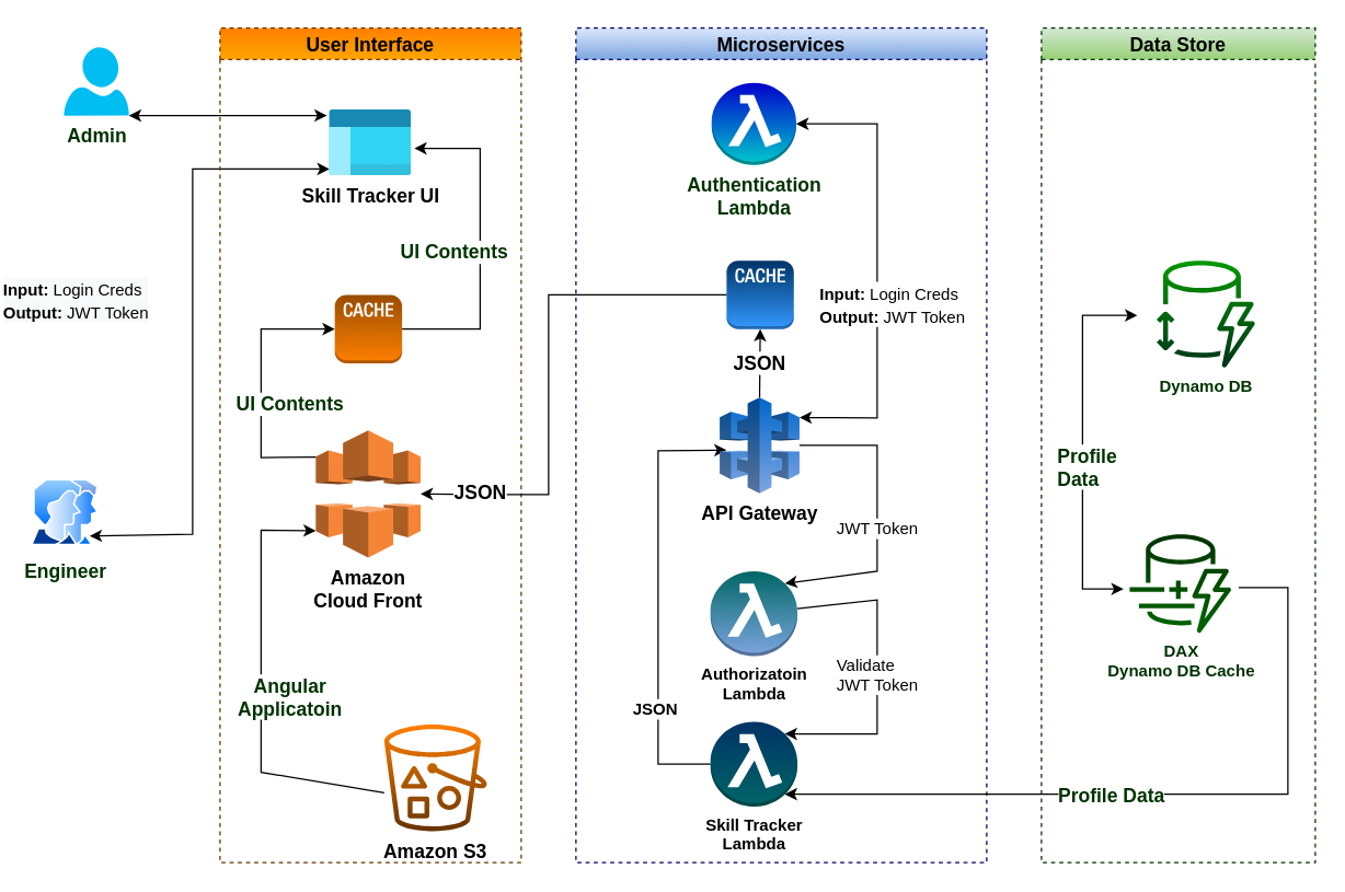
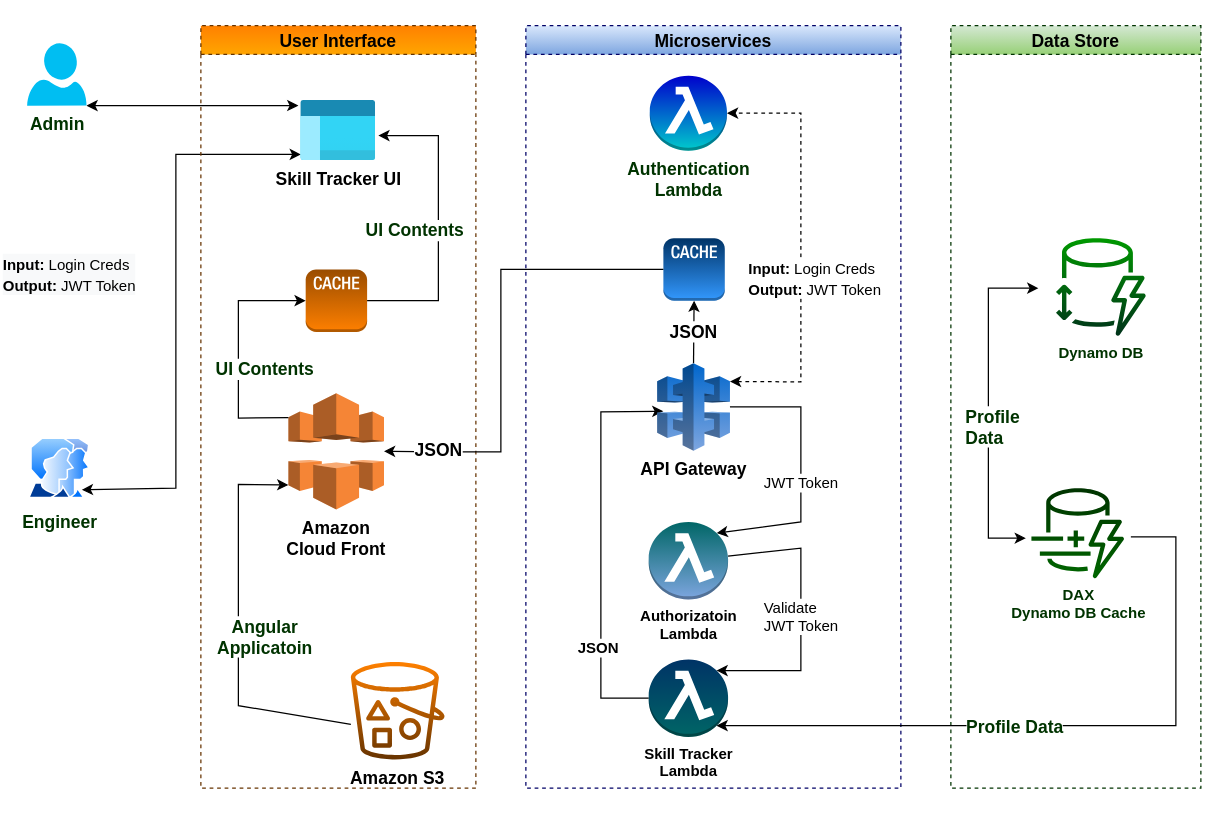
- <mxCell id="37" value="&lt;b&gt;Admin&lt;/b&gt;" style="verticalLabelPosition=bottom;html=1;verticalAlign=top;align=center;strokeColor=none;fillColor=#00BEF2;shape=mxgraph.azure.user;dashed=1;fontSize=14;fontColor=#003300;" vertex="1" parent="1"><mxGeometry x="45" y="34" width="47.5" height="50" as="geometry" /></mxCell>
+ <mxCell id="37" value="&lt;b&gt;Admin&lt;/b&gt;" style="verticalLabelPosition=bottom;html=1;verticalAlign=top;align=center;strokeColor=none;fillColor=#00BEF2;shape=mxgraph.azure.user;dashed=1;fontSize=14;fontColor=#003300;" vertex="1" parent="1"><mxGeometry x="20" y="34" width="47.5" height="50" as="geometry" /></mxCell>
- <mxCell id="23" value="" style="endArrow=classic;startArrow=classic;html=1;rounded=0;fontSize=14;entryX=1;entryY=0.5;entryDx=0;entryDy=0;entryPerimeter=0;exitX=1;exitY=0.21;exitDx=0;exitDy=0;exitPerimeter=0;" edge="1" parent="20" source="21" target="22"><mxGeometry width="50" height="50" relative="1" as="geometry"><mxPoint x="240" y="210" as="sourcePoint" /><mxPoint x="290" y="160" as="targetPoint" /><Array as="points"><mxPoint x="220" y="285" /><mxPoint x="220" y="70" /></Array></mxGeometry></mxCell>
+ <mxCell id="23" value="" style="endArrow=classic;startArrow=classic;html=1;rounded=0;fontSize=14;entryX=1;entryY=0.5;entryDx=0;entryDy=0;entryPerimeter=0;exitX=1;exitY=0.21;exitDx=0;exitDy=0;exitPerimeter=0;dashed=1;" edge="1" parent="20" source="21" target="22"><mxGeometry width="50" height="50" relative="1" as="geometry"><mxPoint x="240" y="210" as="sourcePoint" /><mxPoint x="290" y="160" as="targetPoint" /><Array as="points"><mxPoint x="220" y="285" /><mxPoint x="220" y="70" /></Array></mxGeometry></mxCell>
